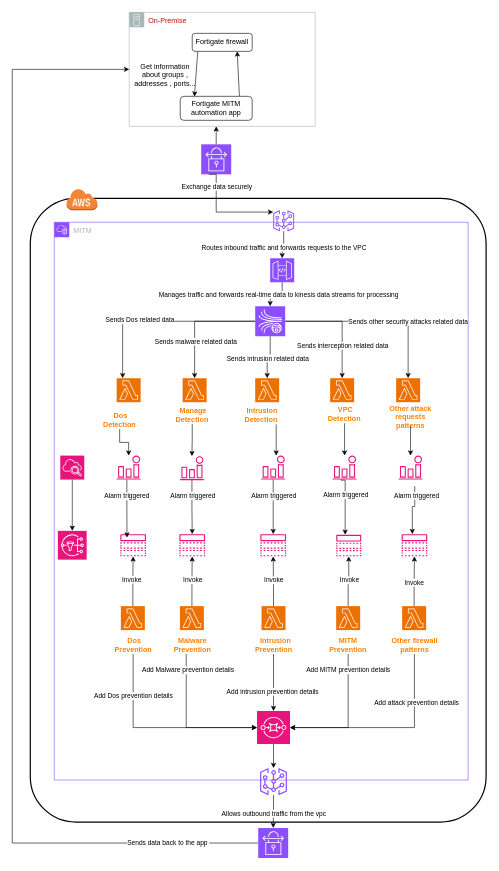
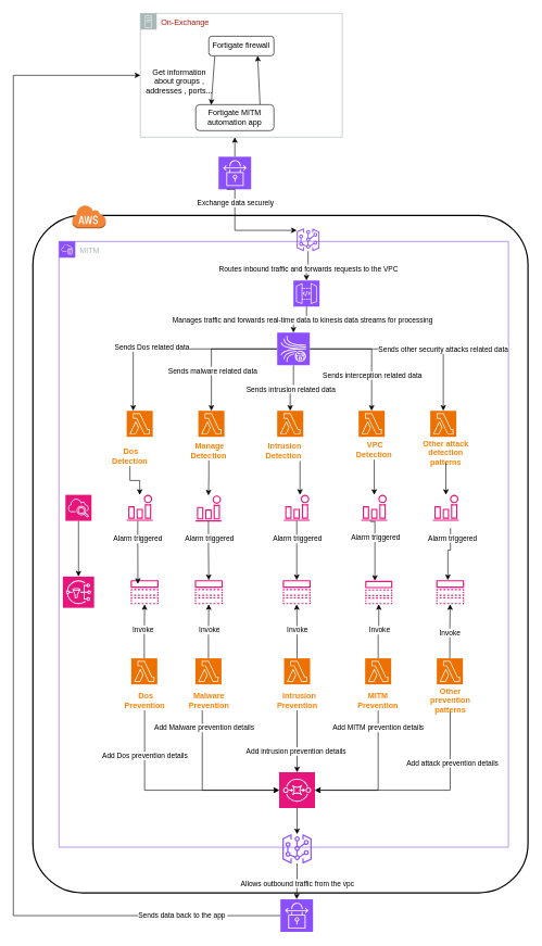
- <mxCell id="7" value="On-Premise" style="sketch=0;outlineConnect=0;gradientColor=none;html=1;whiteSpace=wrap;fontSize=12;fontStyle=0;shape=mxgraph.aws4.group;grIcon=mxgraph.aws4.group_on_premise;strokeColor=#AAB7B8;fillColor=none;verticalAlign=top;align=left;spacingLeft=30;fontColor=#B81004;dashed=0;labelBackgroundColor=none;labelBorderColor=none;" vertex="1" parent="1"><mxGeometry x="215" y="20" width="310" height="190" as="geometry" /></mxCell>
+ <mxCell id="7" value="On-Exchange" style="sketch=0;outlineConnect=0;gradientColor=none;html=1;whiteSpace=wrap;fontSize=12;fontStyle=0;shape=mxgraph.aws4.group;grIcon=mxgraph.aws4.group_on_premise;strokeColor=#AAB7B8;fillColor=none;verticalAlign=top;align=left;spacingLeft=30;fontColor=#B81004;dashed=0;labelBackgroundColor=none;labelBorderColor=none;" vertex="1" parent="1"><mxGeometry x="215" y="20" width="310" height="190" as="geometry" /></mxCell>
- <mxCell id="36" value="Other attack requests patterns" style="text;html=1;align=center;verticalAlign=middle;whiteSpace=wrap;rounded=0;fontStyle=1;fontColor=#FF8000;" vertex="1" parent="15"><mxGeometry x="554" y="310" width="80" height="30" as="geometry" /></mxCell>
+ <mxCell id="36" value="Other attack detection patterns" style="text;html=1;align=center;verticalAlign=middle;whiteSpace=wrap;rounded=0;fontStyle=1;fontColor=#FF8000;" vertex="1" parent="15"><mxGeometry x="554" y="310" width="80" height="30" as="geometry" /></mxCell>
- <mxCell id="94" value="Other firewall patterns" style="text;html=1;align=center;verticalAlign=middle;whiteSpace=wrap;rounded=0;fontStyle=1;fontColor=#FF8000;" vertex="1" parent="15"><mxGeometry x="560.53" y="690" width="80" height="30" as="geometry" /></mxCell>
+ <mxCell id="94" value="Other prevention patterns" style="text;html=1;align=center;verticalAlign=middle;whiteSpace=wrap;rounded=0;fontStyle=1;fontColor=#FF8000;" vertex="1" parent="15"><mxGeometry x="560.53" y="690" width="80" height="30" as="geometry" /></mxCell>
